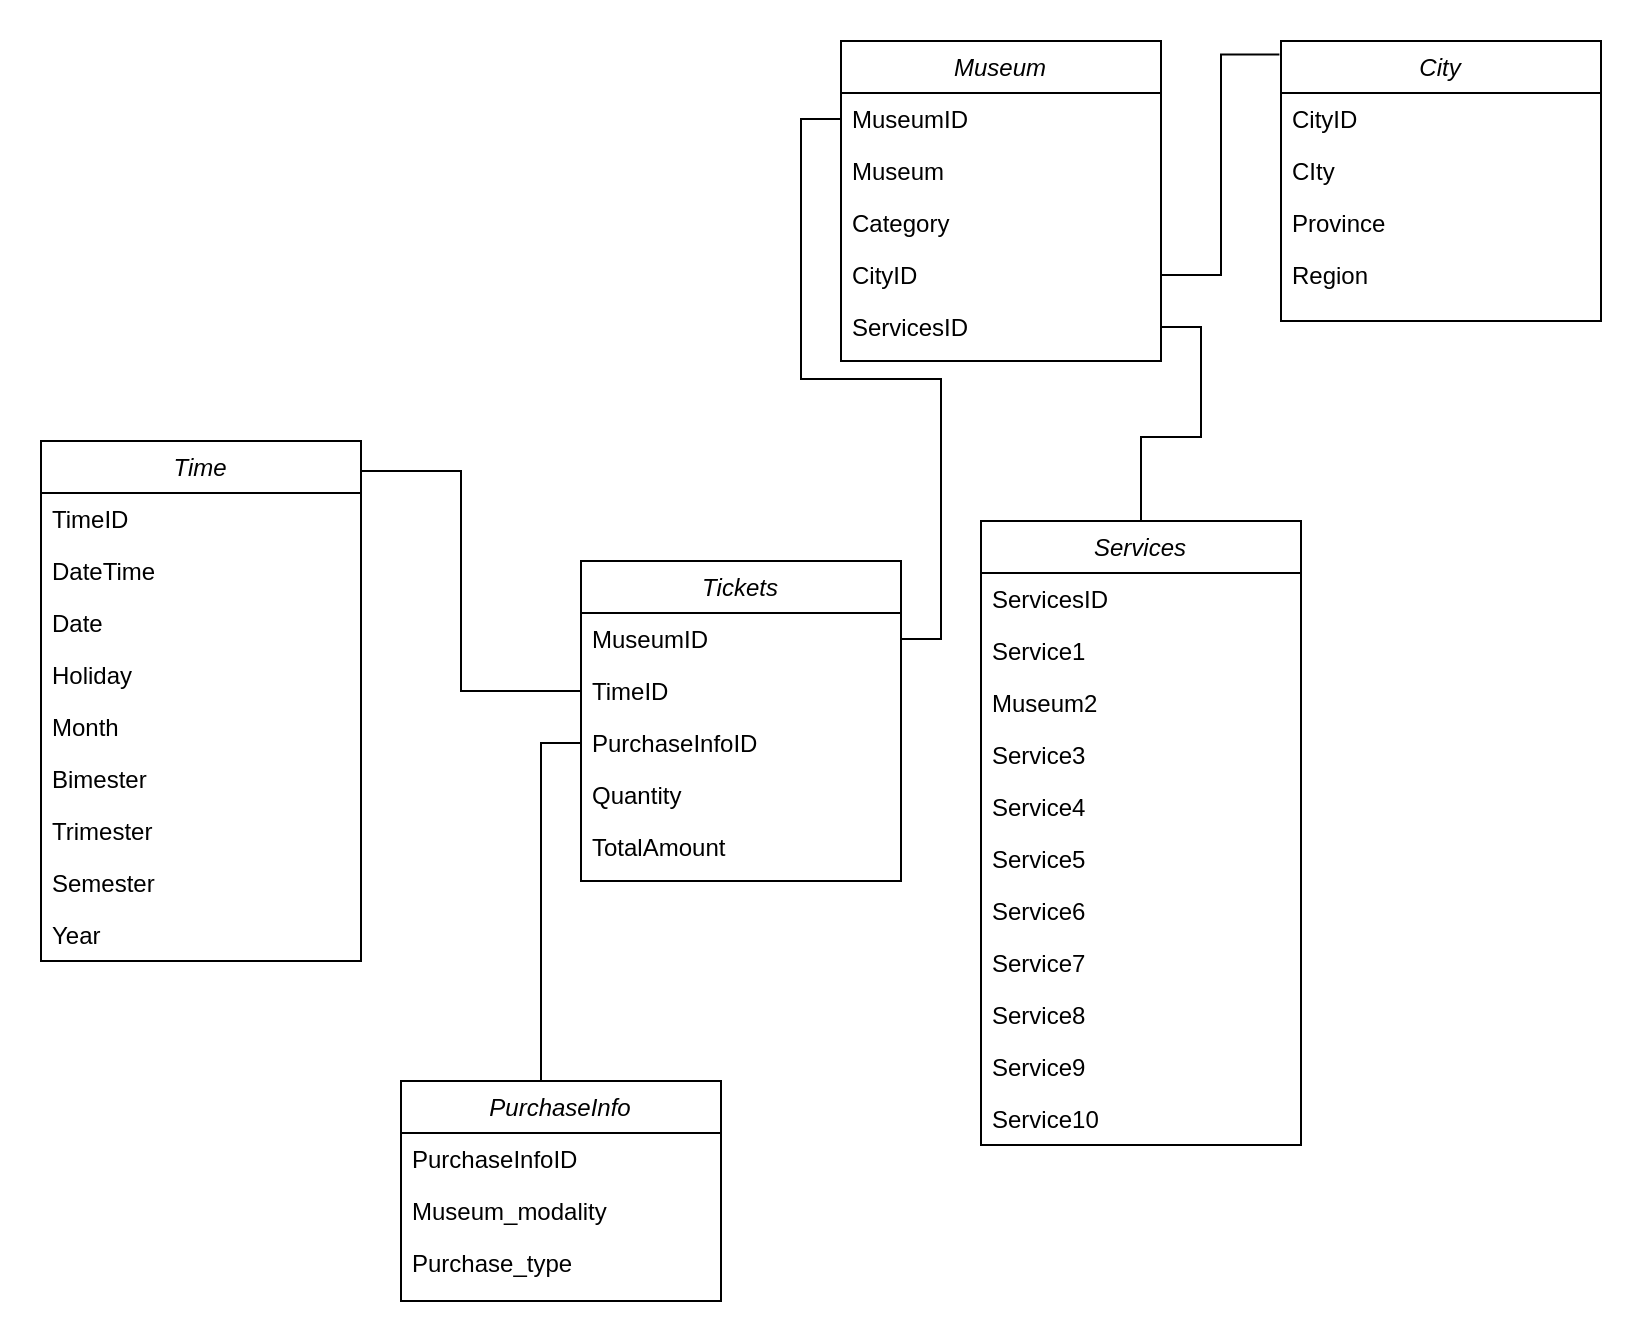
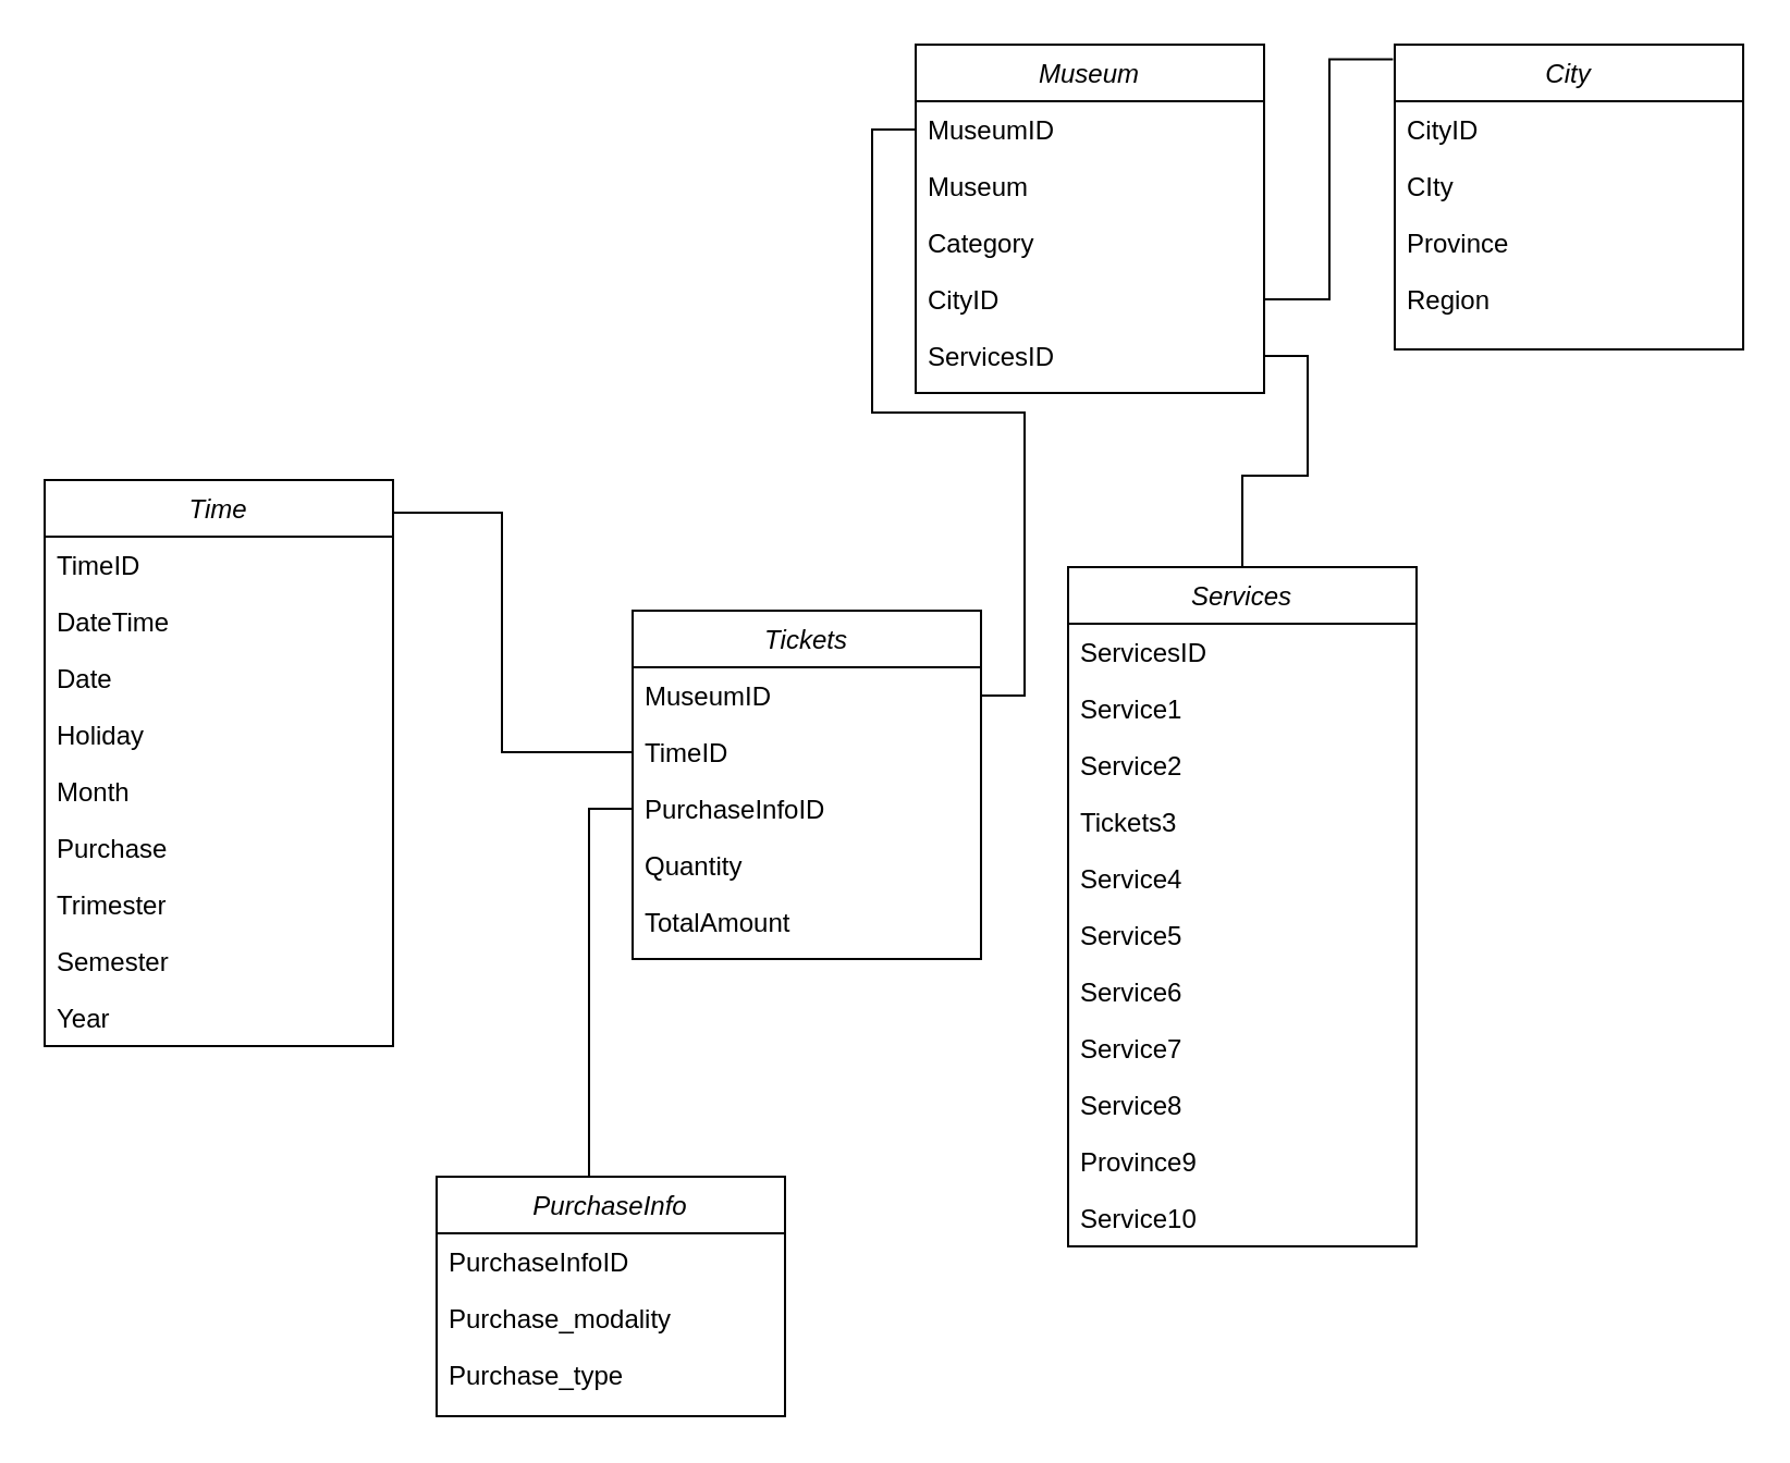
- <mxCell id="23" value="Museum2" style="text;align=left;verticalAlign=top;spacingLeft=4;spacingRight=4;overflow=hidden;rotatable=0;points=[[0,0.5],[1,0.5]];portConstraint=eastwest;rounded=0;shadow=0;html=0;" vertex="1" parent="20"><mxGeometry y="78" width="160" height="26" as="geometry" /></mxCell>
+ <mxCell id="23" value="Service2" style="text;align=left;verticalAlign=top;spacingLeft=4;spacingRight=4;overflow=hidden;rotatable=0;points=[[0,0.5],[1,0.5]];portConstraint=eastwest;rounded=0;shadow=0;html=0;" vertex="1" parent="20"><mxGeometry y="78" width="160" height="26" as="geometry" /></mxCell>
- <mxCell id="24" value="Service3" style="text;align=left;verticalAlign=top;spacingLeft=4;spacingRight=4;overflow=hidden;rotatable=0;points=[[0,0.5],[1,0.5]];portConstraint=eastwest;rounded=0;shadow=0;html=0;" vertex="1" parent="20"><mxGeometry y="104" width="160" height="26" as="geometry" /></mxCell>
+ <mxCell id="24" value="Tickets3" style="text;align=left;verticalAlign=top;spacingLeft=4;spacingRight=4;overflow=hidden;rotatable=0;points=[[0,0.5],[1,0.5]];portConstraint=eastwest;rounded=0;shadow=0;html=0;" vertex="1" parent="20"><mxGeometry y="104" width="160" height="26" as="geometry" /></mxCell>
- <mxCell id="38" value="Bimester" style="text;align=left;verticalAlign=top;spacingLeft=4;spacingRight=4;overflow=hidden;rotatable=0;points=[[0,0.5],[1,0.5]];portConstraint=eastwest;rounded=0;shadow=0;html=0;" vertex="1" parent="32"><mxGeometry y="156" width="160" height="26" as="geometry" /></mxCell>
+ <mxCell id="38" value="Purchase" style="text;align=left;verticalAlign=top;spacingLeft=4;spacingRight=4;overflow=hidden;rotatable=0;points=[[0,0.5],[1,0.5]];portConstraint=eastwest;rounded=0;shadow=0;html=0;" vertex="1" parent="32"><mxGeometry y="156" width="160" height="26" as="geometry" /></mxCell>
- <mxCell id="30" value="Service9" style="text;align=left;verticalAlign=top;spacingLeft=4;spacingRight=4;overflow=hidden;rotatable=0;points=[[0,0.5],[1,0.5]];portConstraint=eastwest;rounded=0;shadow=0;html=0;" vertex="1" parent="20"><mxGeometry y="260" width="160" height="26" as="geometry" /></mxCell>
+ <mxCell id="30" value="Province9" style="text;align=left;verticalAlign=top;spacingLeft=4;spacingRight=4;overflow=hidden;rotatable=0;points=[[0,0.5],[1,0.5]];portConstraint=eastwest;rounded=0;shadow=0;html=0;" vertex="1" parent="20"><mxGeometry y="260" width="160" height="26" as="geometry" /></mxCell>
- <mxCell id="45" value="Museum_modality" style="text;align=left;verticalAlign=top;spacingLeft=4;spacingRight=4;overflow=hidden;rotatable=0;points=[[0,0.5],[1,0.5]];portConstraint=eastwest;rounded=0;shadow=0;html=0;" vertex="1" parent="43"><mxGeometry y="52" width="160" height="26" as="geometry" /></mxCell>
+ <mxCell id="45" value="Purchase_modality" style="text;align=left;verticalAlign=top;spacingLeft=4;spacingRight=4;overflow=hidden;rotatable=0;points=[[0,0.5],[1,0.5]];portConstraint=eastwest;rounded=0;shadow=0;html=0;" vertex="1" parent="43"><mxGeometry y="52" width="160" height="26" as="geometry" /></mxCell>
